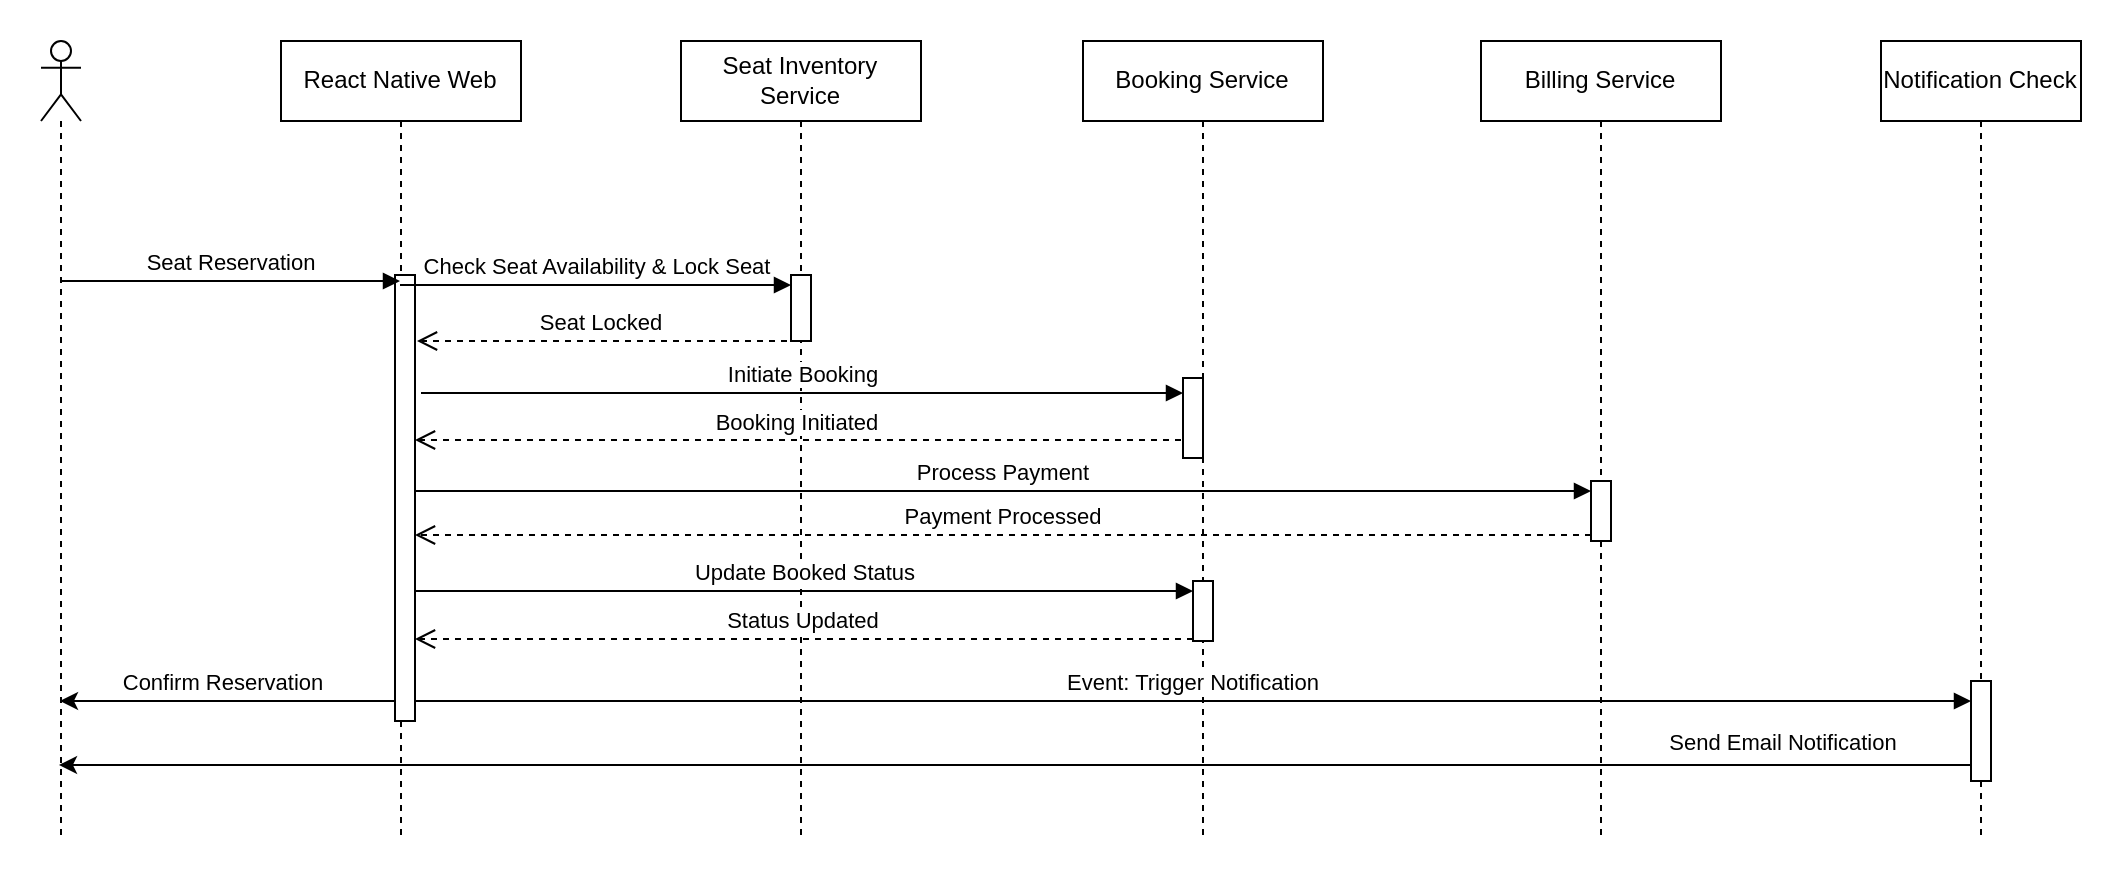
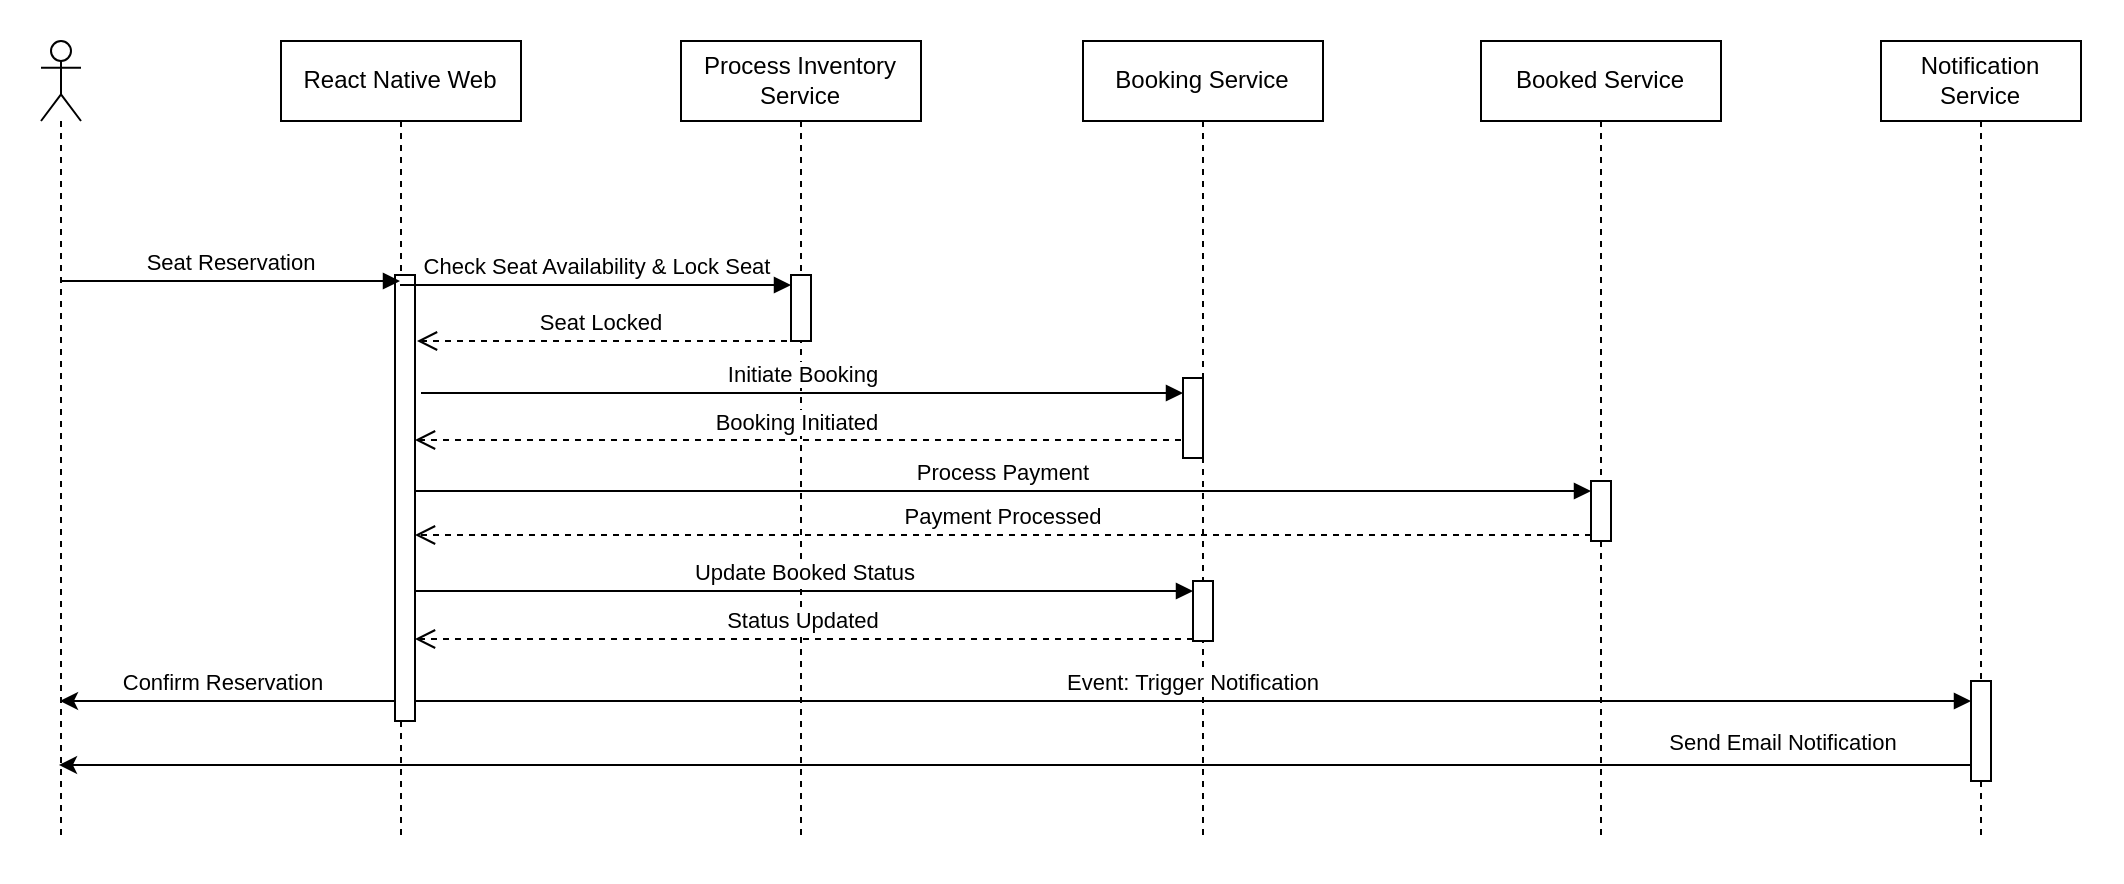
- <mxCell id="8" value="Seat Inventory Service" style="shape=umlLifeline;perimeter=lifelinePerimeter;whiteSpace=wrap;html=1;container=1;dropTarget=0;collapsible=0;recursiveResize=0;outlineConnect=0;portConstraint=eastwest;newEdgeStyle={&quot;curved&quot;:0,&quot;rounded&quot;:0};" vertex="1" parent="1"><mxGeometry x="340" y="20" width="120" height="400" as="geometry" /></mxCell>
+ <mxCell id="8" value="Process Inventory Service" style="shape=umlLifeline;perimeter=lifelinePerimeter;whiteSpace=wrap;html=1;container=1;dropTarget=0;collapsible=0;recursiveResize=0;outlineConnect=0;portConstraint=eastwest;newEdgeStyle={&quot;curved&quot;:0,&quot;rounded&quot;:0};" vertex="1" parent="1"><mxGeometry x="340" y="20" width="120" height="400" as="geometry" /></mxCell>
- <mxCell id="10" value="Billing Service" style="shape=umlLifeline;perimeter=lifelinePerimeter;whiteSpace=wrap;html=1;container=1;dropTarget=0;collapsible=0;recursiveResize=0;outlineConnect=0;portConstraint=eastwest;newEdgeStyle={&quot;curved&quot;:0,&quot;rounded&quot;:0};" vertex="1" parent="1"><mxGeometry x="740" y="20" width="120" height="400" as="geometry" /></mxCell>
+ <mxCell id="10" value="Booked Service" style="shape=umlLifeline;perimeter=lifelinePerimeter;whiteSpace=wrap;html=1;container=1;dropTarget=0;collapsible=0;recursiveResize=0;outlineConnect=0;portConstraint=eastwest;newEdgeStyle={&quot;curved&quot;:0,&quot;rounded&quot;:0};" vertex="1" parent="1"><mxGeometry x="740" y="20" width="120" height="400" as="geometry" /></mxCell>
- <mxCell id="21" value="Notification Check" style="shape=umlLifeline;perimeter=lifelinePerimeter;whiteSpace=wrap;html=1;container=1;dropTarget=0;collapsible=0;recursiveResize=0;outlineConnect=0;portConstraint=eastwest;newEdgeStyle={&quot;curved&quot;:0,&quot;rounded&quot;:0};" vertex="1" parent="1"><mxGeometry x="940" y="20" width="100" height="400" as="geometry" /></mxCell>
+ <mxCell id="21" value="Notification Service" style="shape=umlLifeline;perimeter=lifelinePerimeter;whiteSpace=wrap;html=1;container=1;dropTarget=0;collapsible=0;recursiveResize=0;outlineConnect=0;portConstraint=eastwest;newEdgeStyle={&quot;curved&quot;:0,&quot;rounded&quot;:0};" vertex="1" parent="1"><mxGeometry x="940" y="20" width="100" height="400" as="geometry" /></mxCell>
